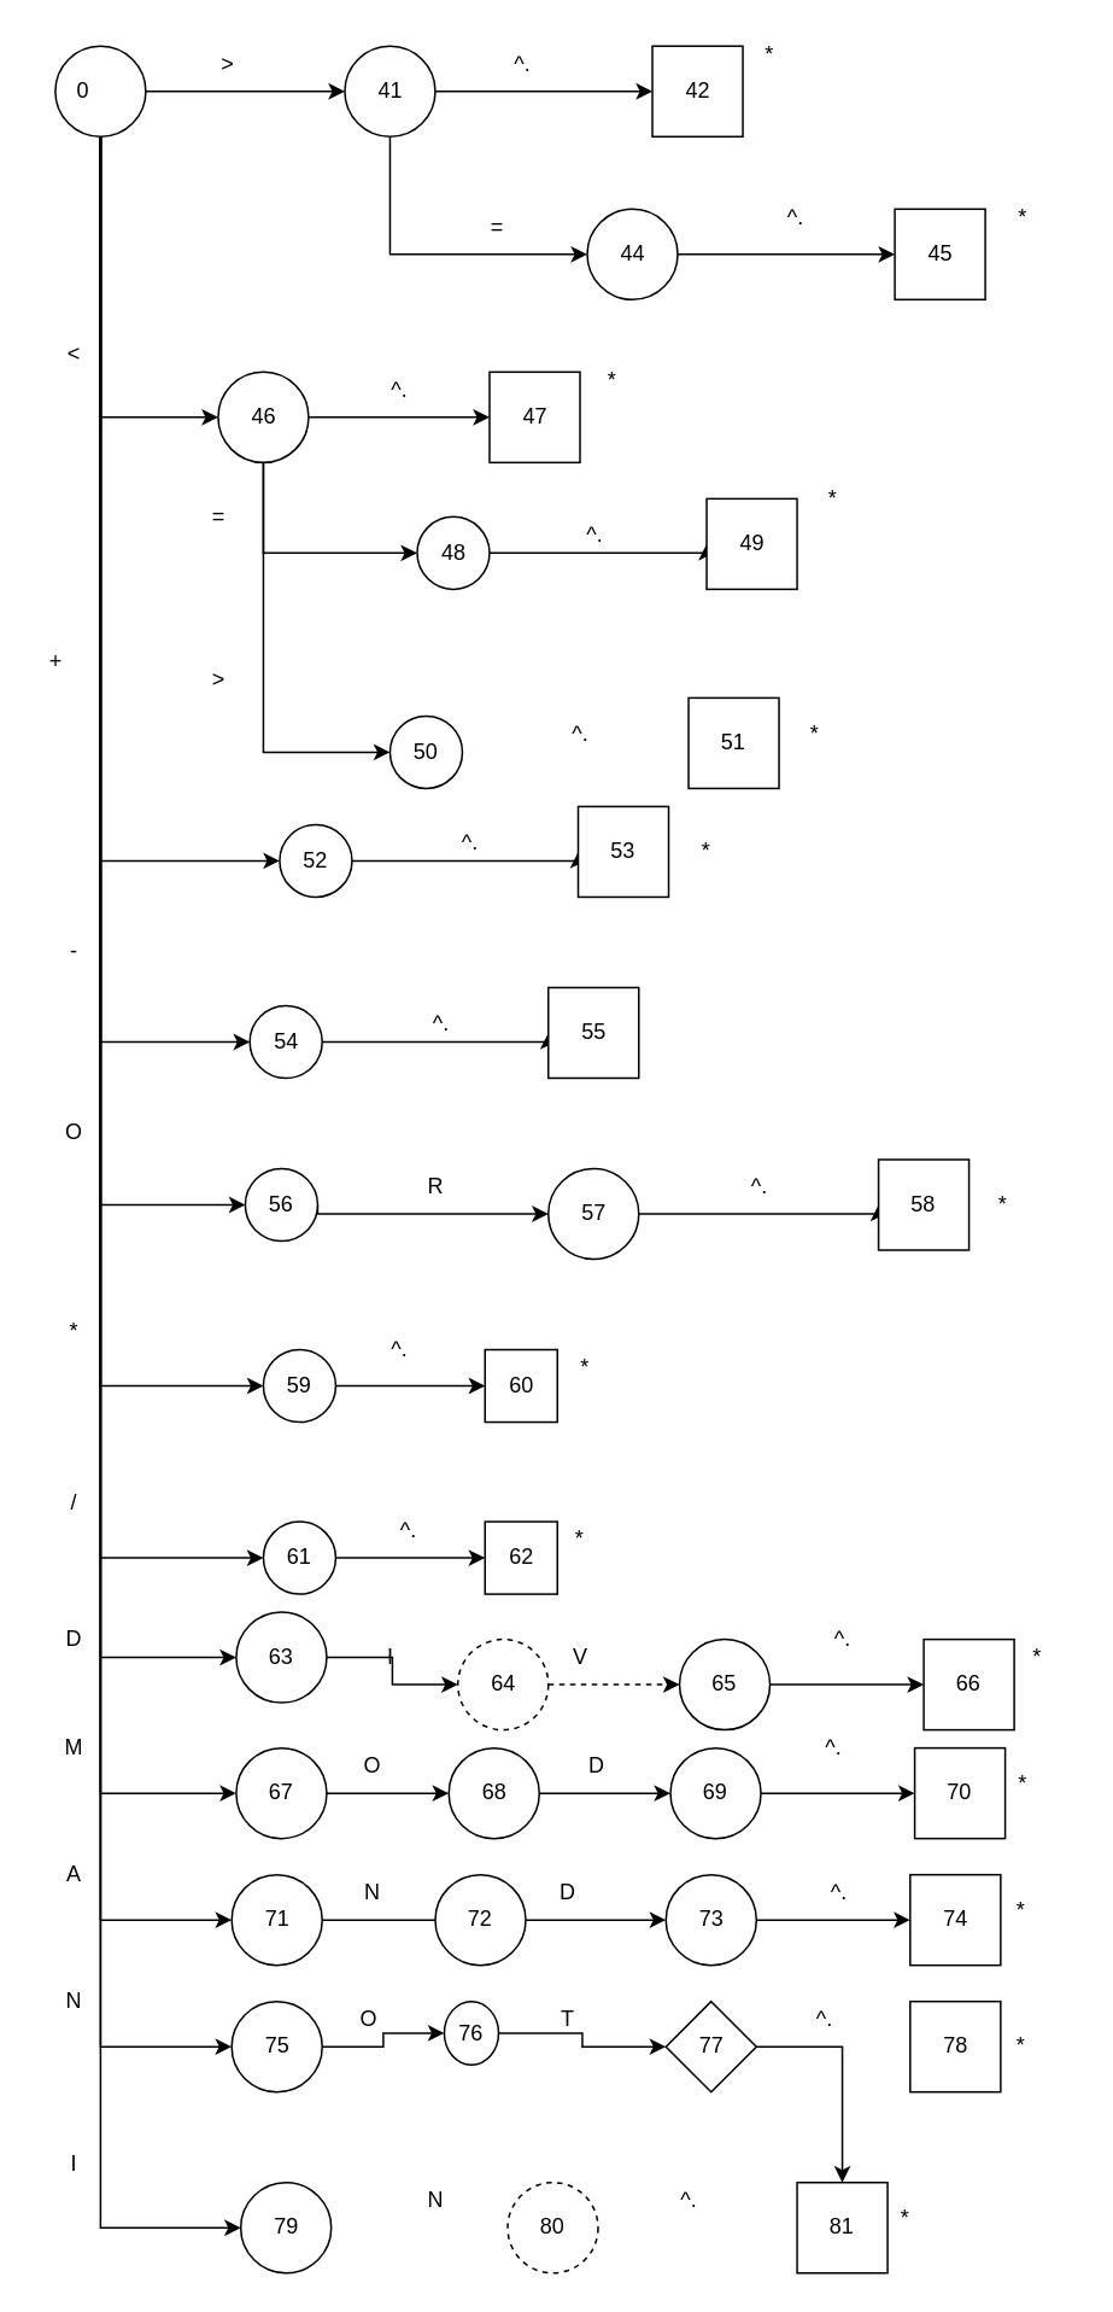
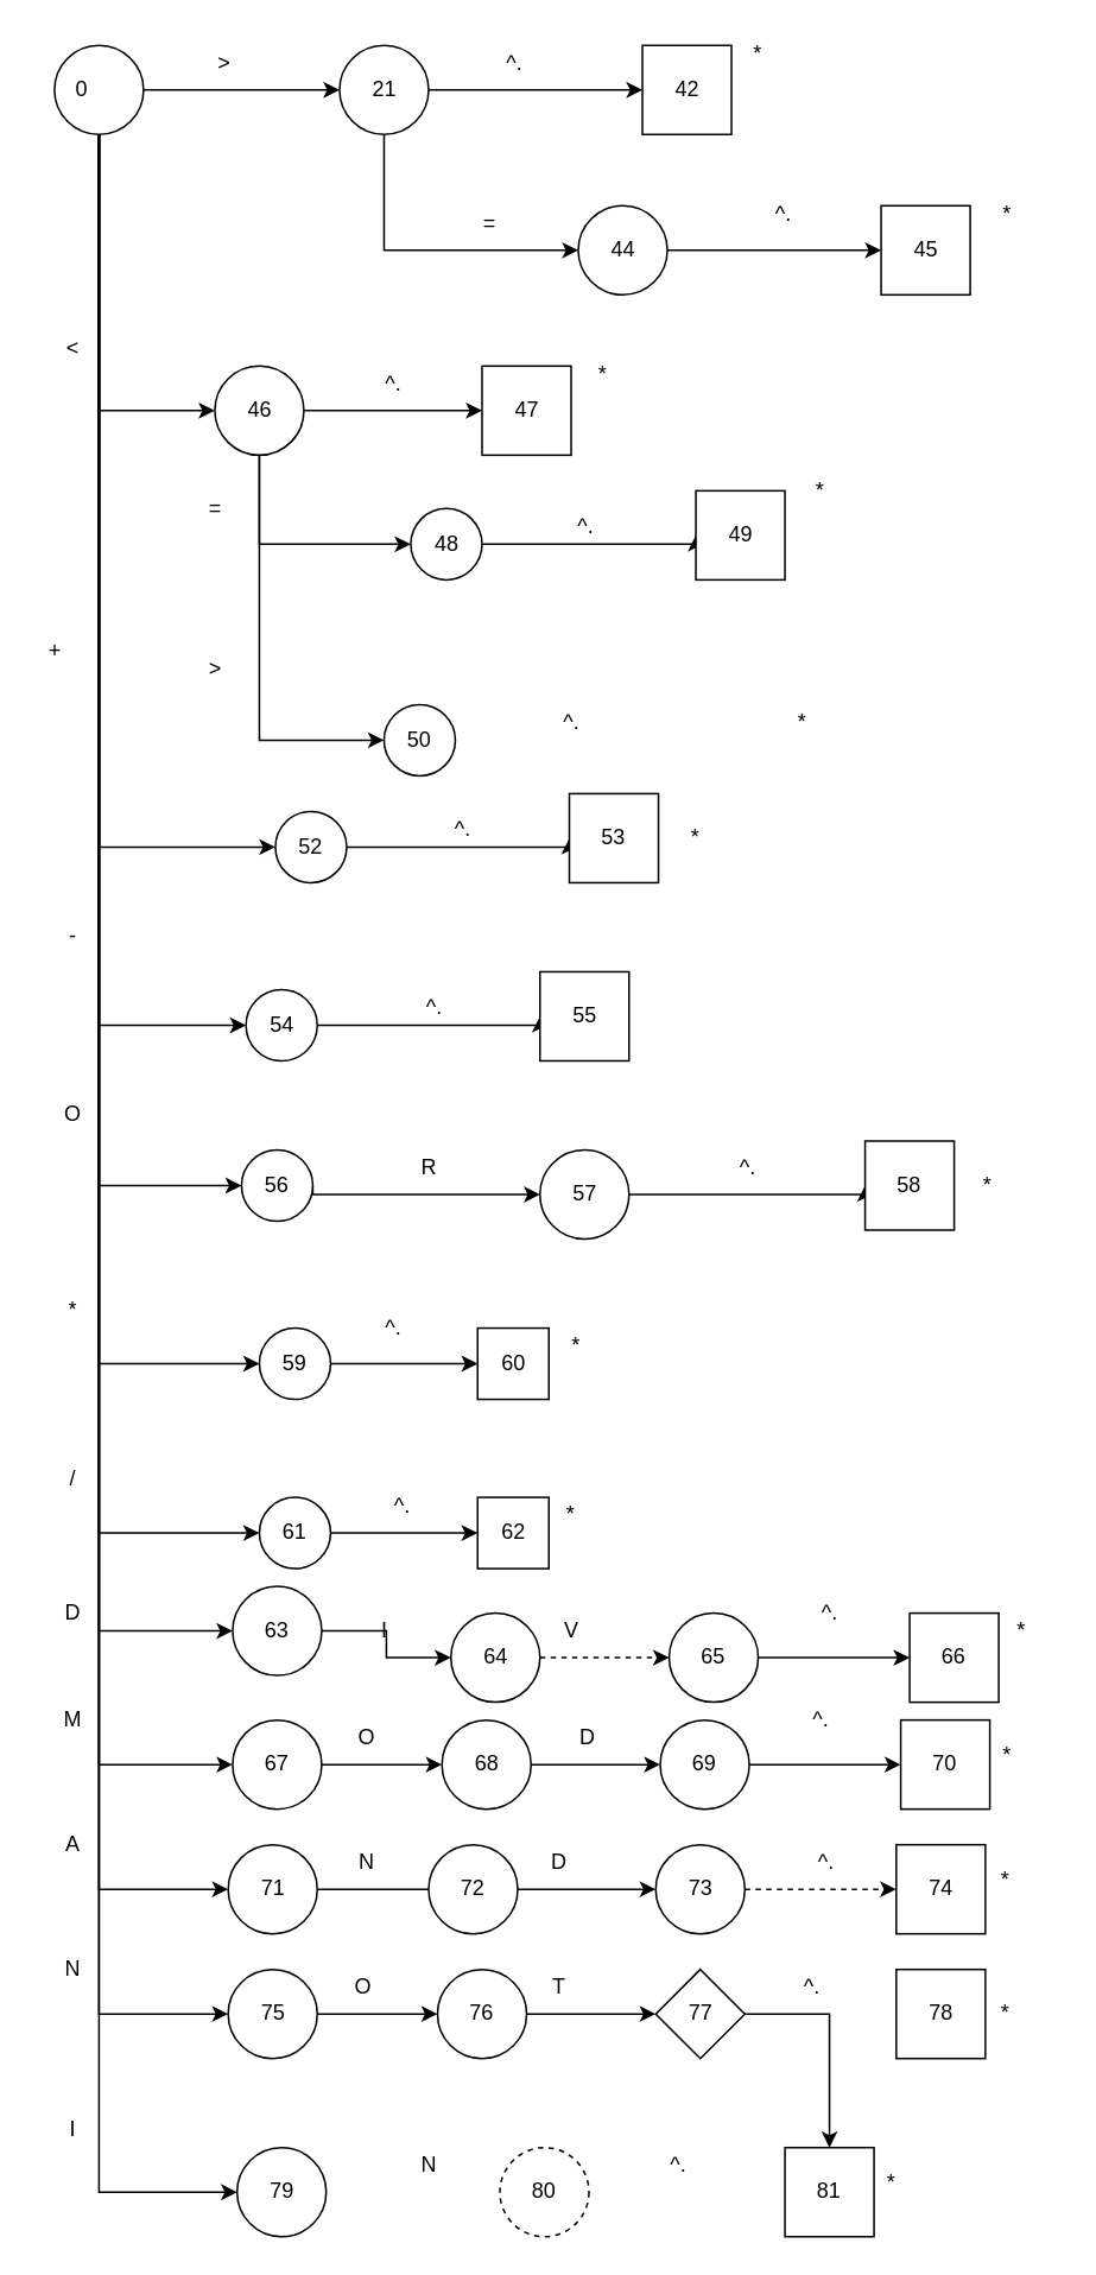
- <mxCell id="19" value="41" style="text;html=1;align=center;verticalAlign=middle;resizable=0;points=[];autosize=1;" parent="1" vertex="1"><mxGeometry x="200" y="40" width="30" height="20" as="geometry" /></mxCell>
+ <mxCell id="19" value="21" style="text;html=1;align=center;verticalAlign=middle;resizable=0;points=[];autosize=1;" parent="1" vertex="1"><mxGeometry x="200" y="40" width="30" height="20" as="geometry" /></mxCell>
- <mxCell id="48" value="51" style="whiteSpace=wrap;html=1;aspect=fixed;" parent="1" vertex="1"><mxGeometry x="380" y="385" width="50" height="50" as="geometry" /></mxCell>
- <mxCell id="82" value="64" style="ellipse;whiteSpace=wrap;html=1;aspect=fixed;dashed=1;" parent="1" vertex="1"><mxGeometry x="252.5" y="905" width="50" height="50" as="geometry" /></mxCell>
+ <mxCell id="82" value="64" style="ellipse;whiteSpace=wrap;html=1;aspect=fixed;" parent="1" vertex="1"><mxGeometry x="252.5" y="905" width="50" height="50" as="geometry" /></mxCell>
- <mxCell id="105" style="edgeStyle=orthogonalEdgeStyle;rounded=0;orthogonalLoop=1;jettySize=auto;html=1;exitX=1;exitY=0.5;exitDx=0;exitDy=0;entryX=0;entryY=0.5;entryDx=0;entryDy=0;" parent="1" source="106" target="107" edge="1"><mxGeometry relative="1" as="geometry" /></mxCell>
+ <mxCell id="105" style="edgeStyle=orthogonalEdgeStyle;rounded=0;orthogonalLoop=1;jettySize=auto;html=1;exitX=1;exitY=0.5;exitDx=0;exitDy=0;entryX=0;entryY=0.5;entryDx=0;entryDy=0;dashed=1;" parent="1" source="106" target="107" edge="1"><mxGeometry relative="1" as="geometry" /></mxCell>
- <mxCell id="115" value="76" style="ellipse;whiteSpace=wrap;html=1;aspect=fixed;" parent="1" vertex="1"><mxGeometry x="245" y="1105" width="30" height="35" as="geometry" /></mxCell>
+ <mxCell id="115" value="76" style="ellipse;whiteSpace=wrap;html=1;aspect=fixed;" parent="1" vertex="1"><mxGeometry x="245" y="1105" width="50" height="50" as="geometry" /></mxCell>
